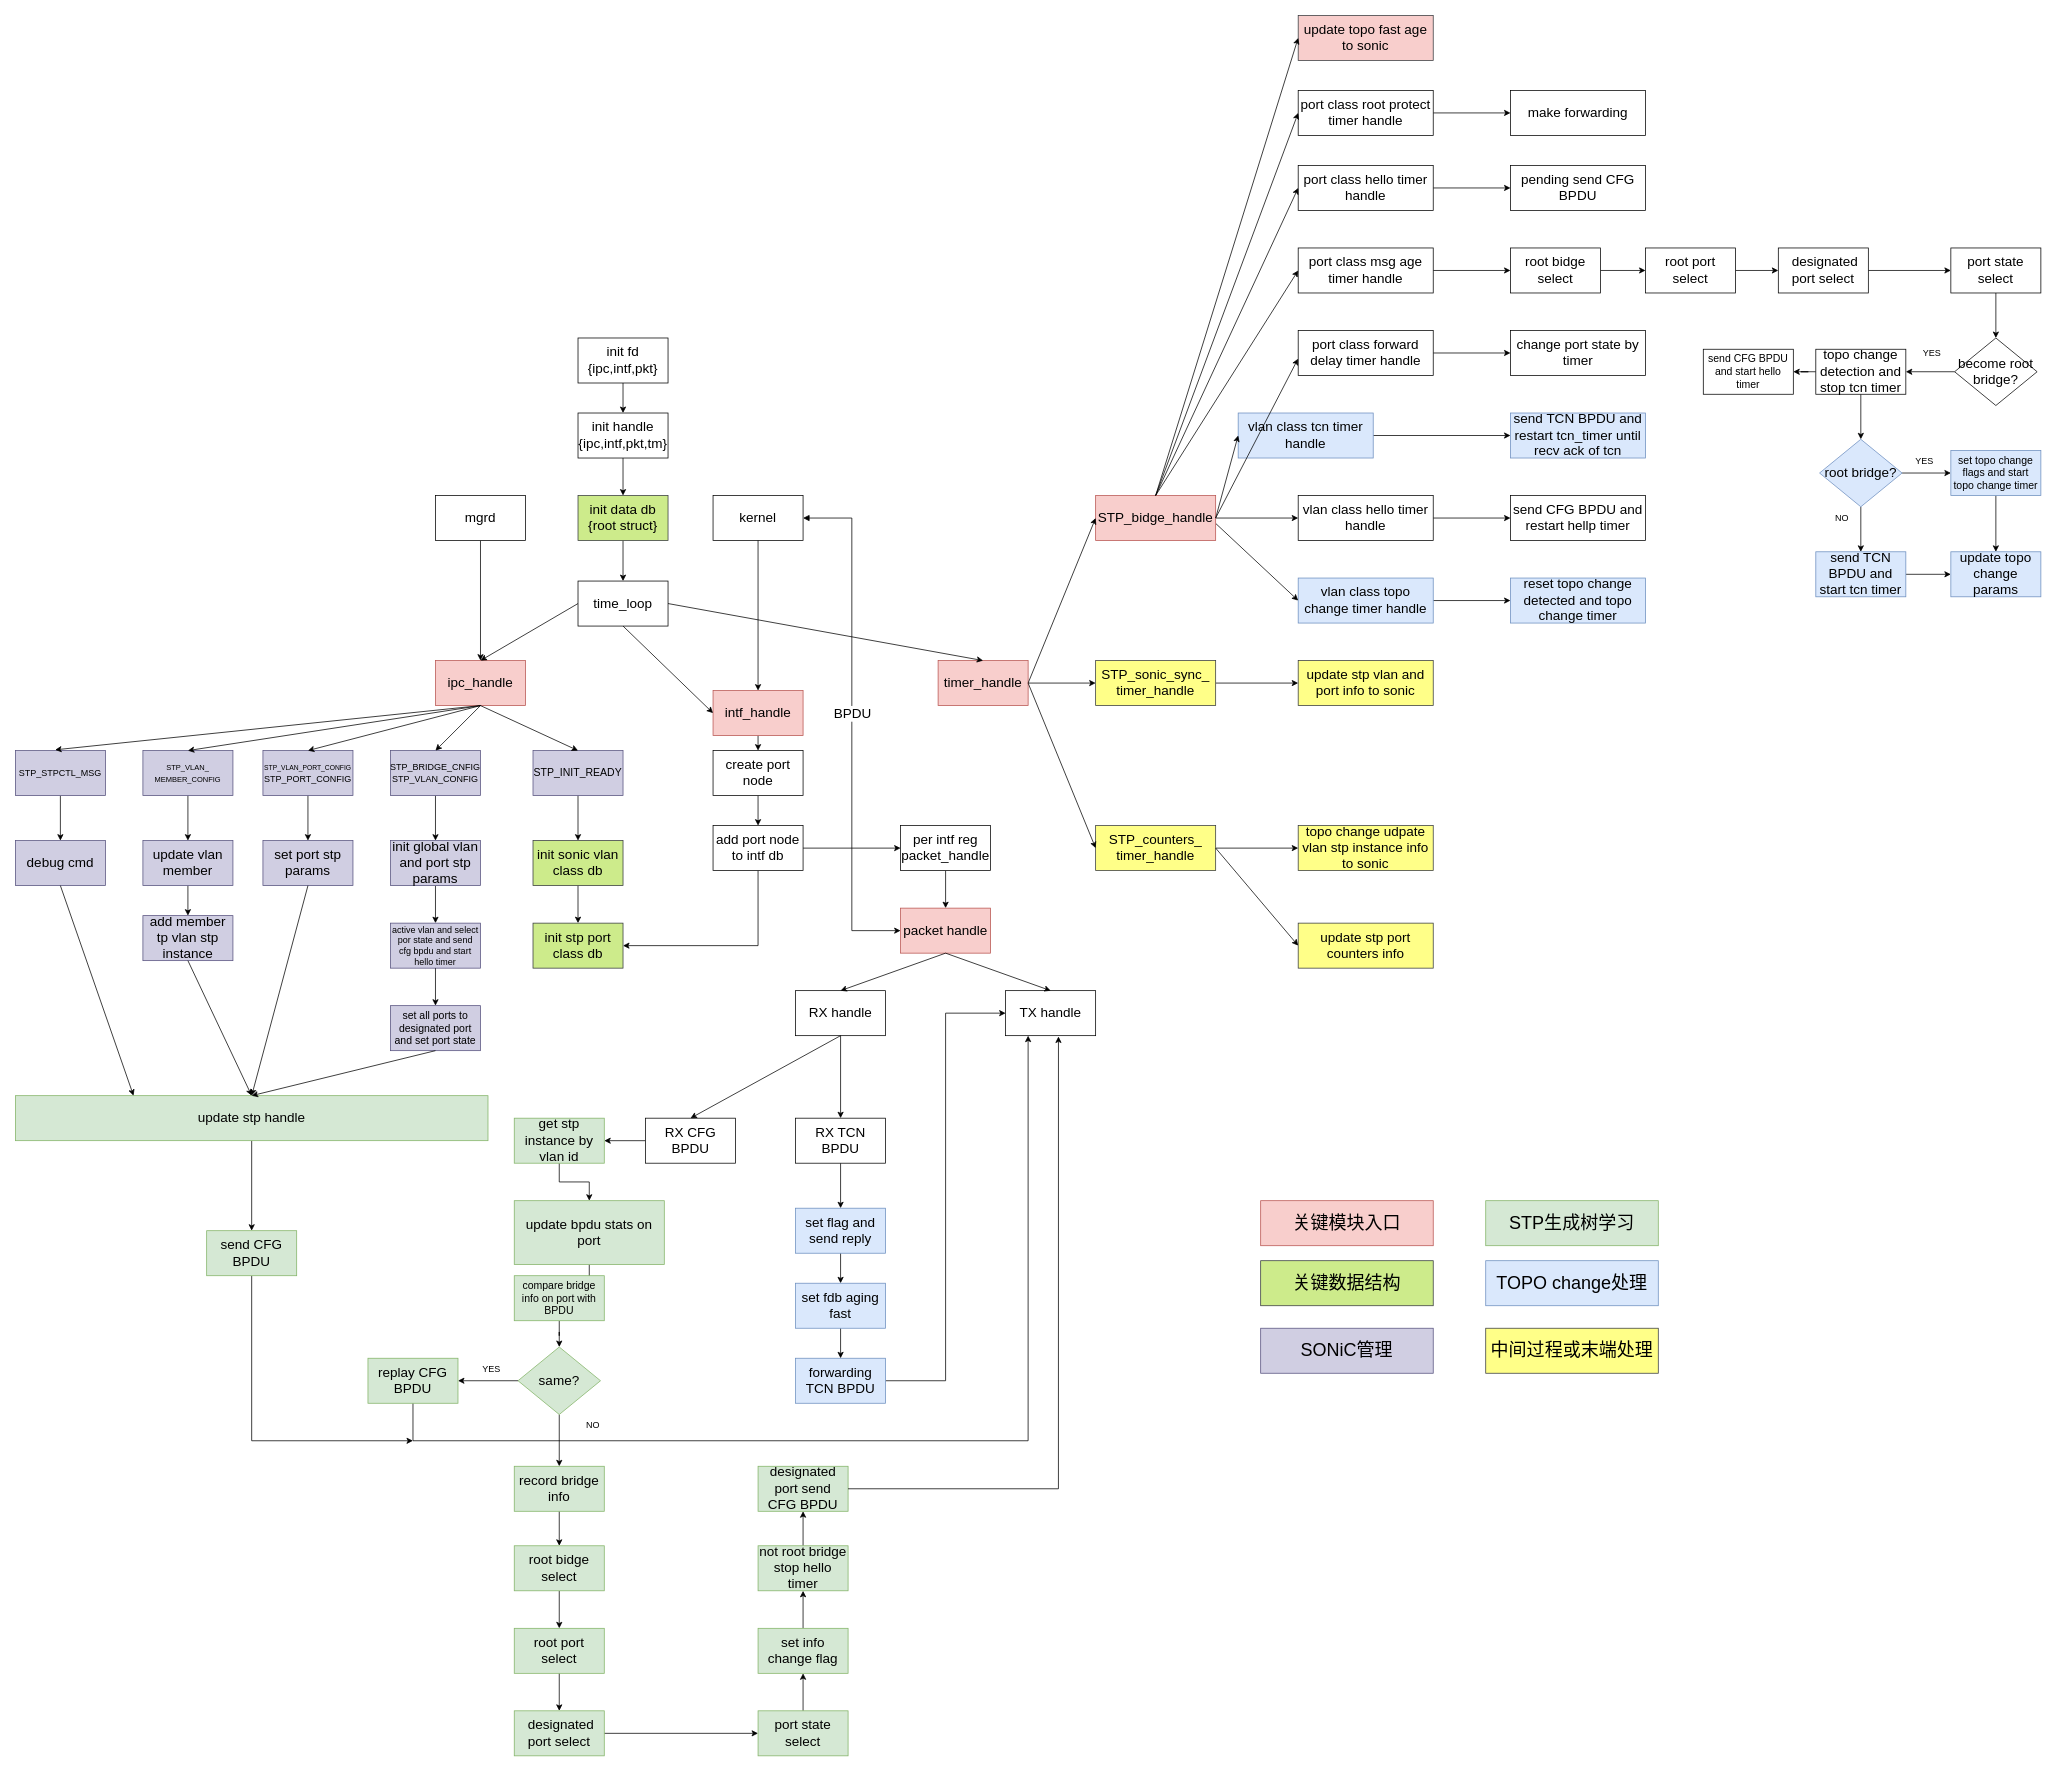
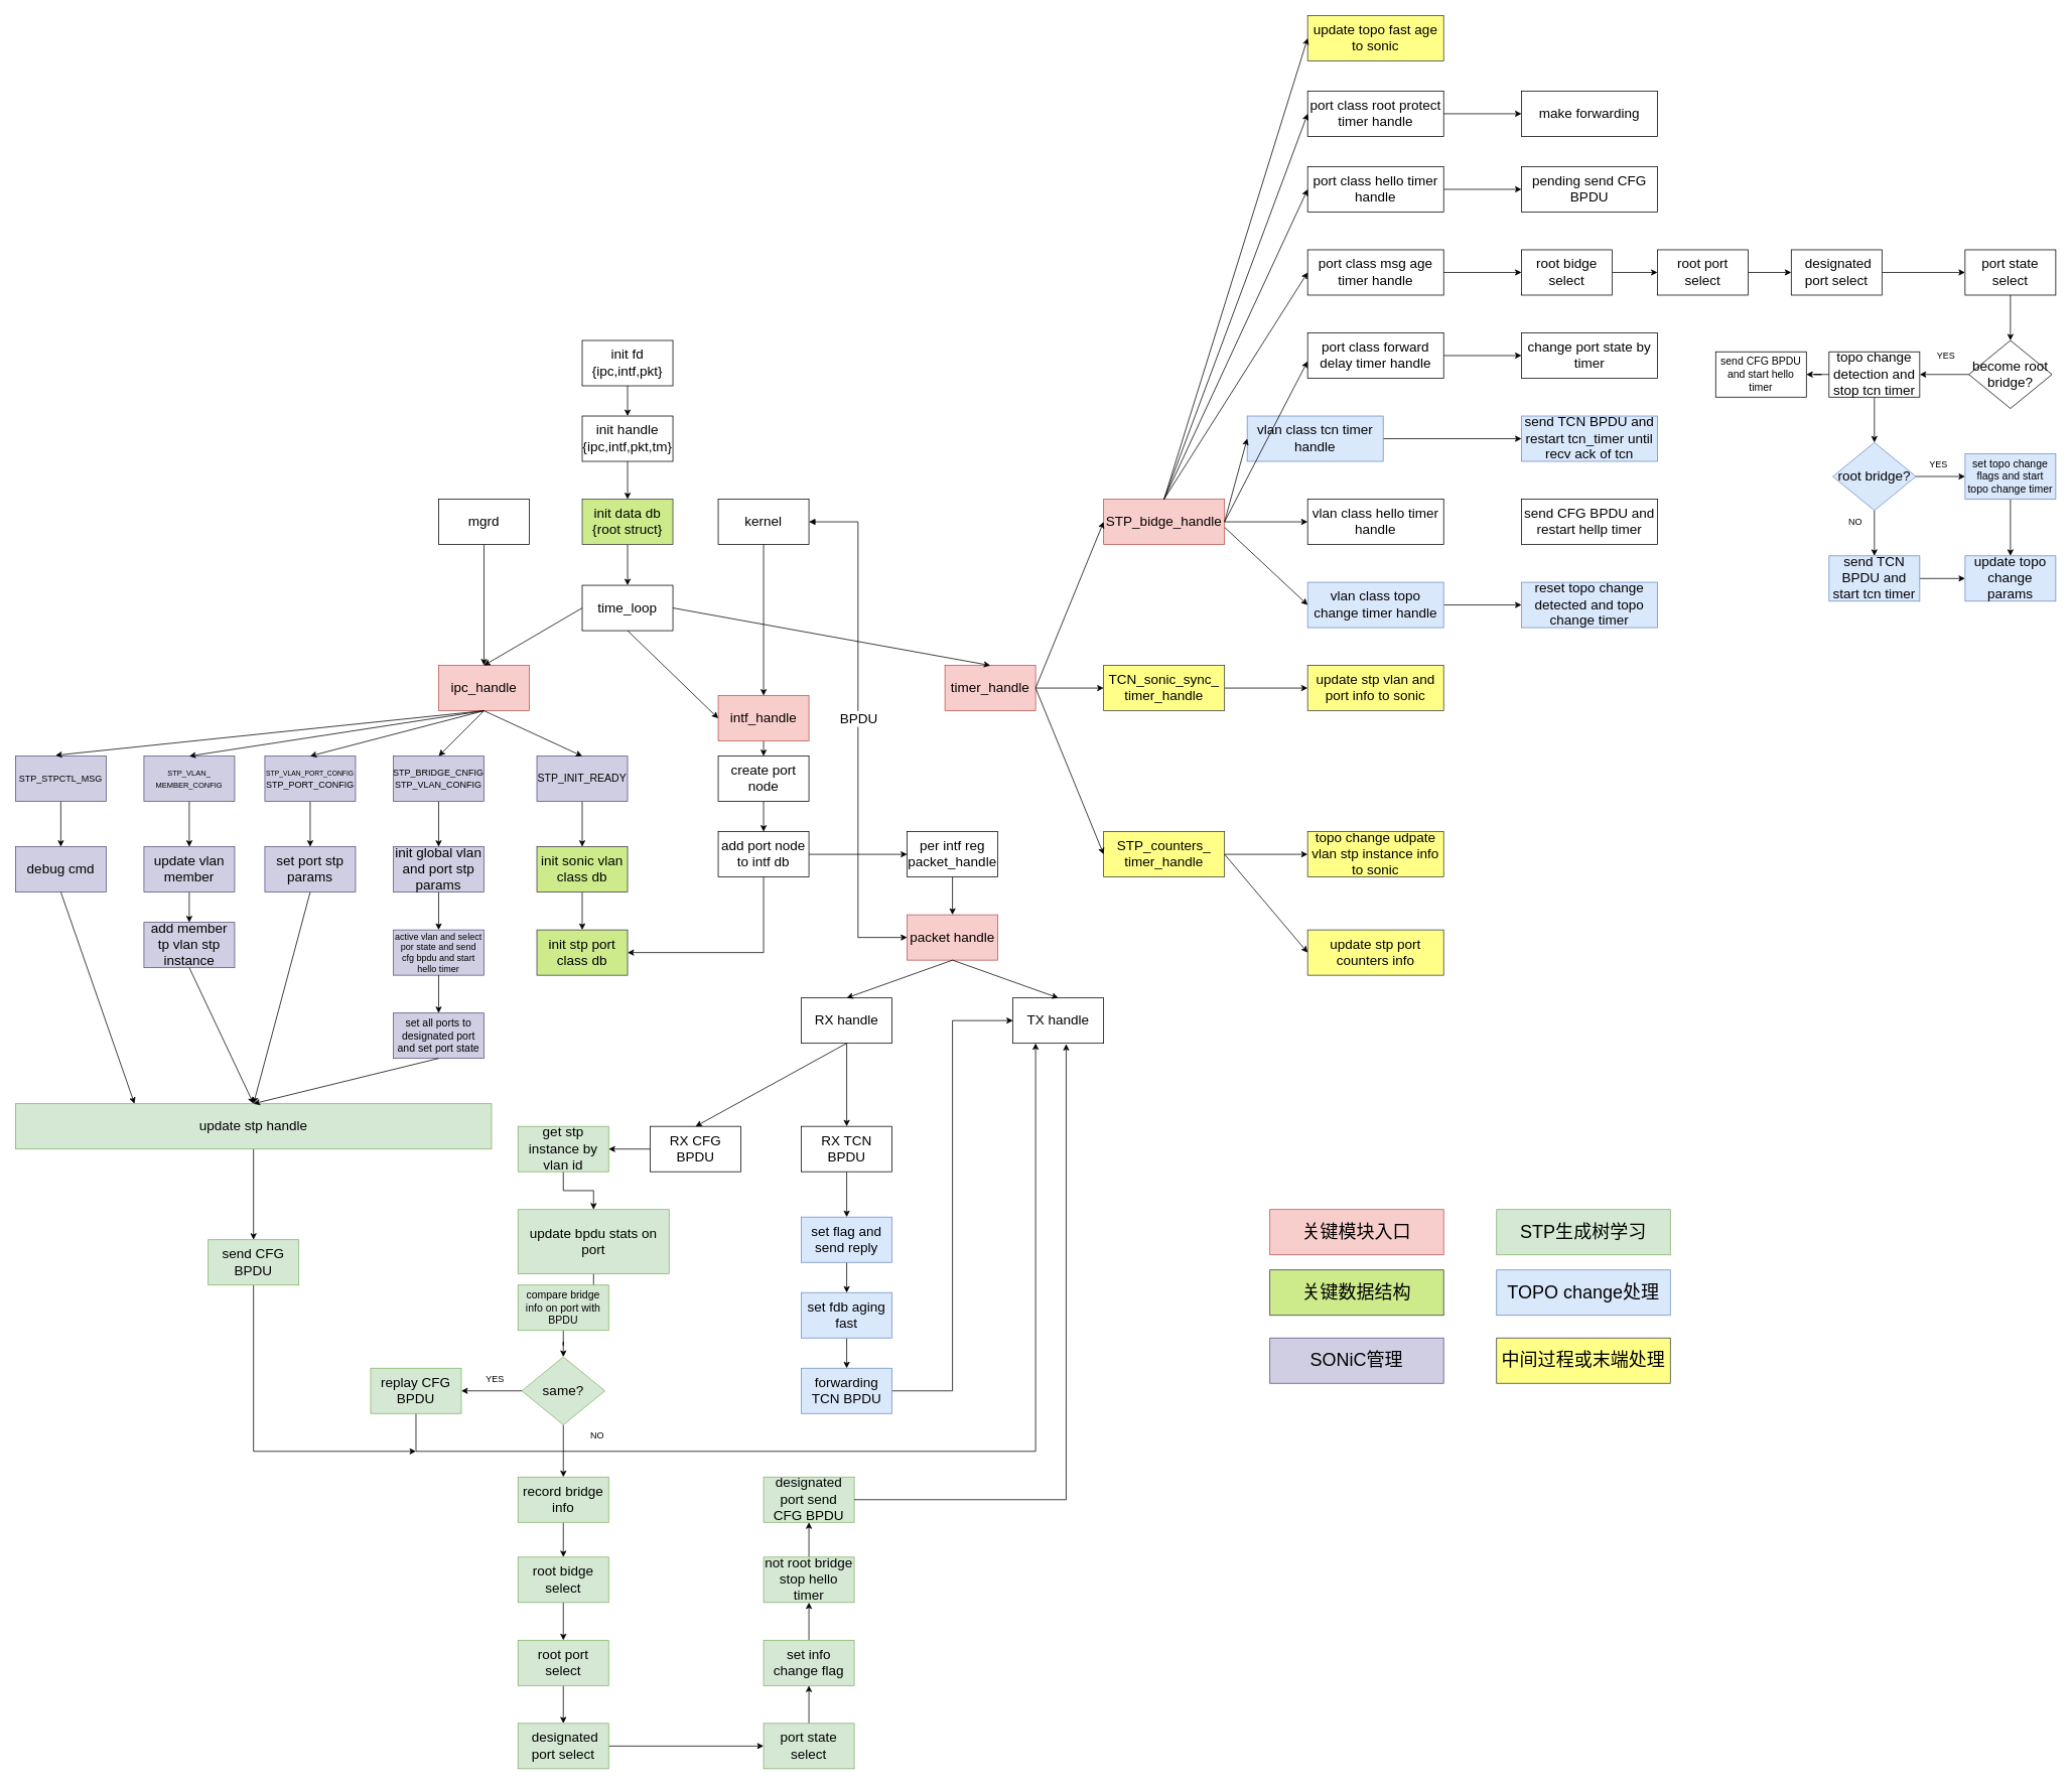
- <mxCell id="173" value="&lt;span style=&quot;font-size: 18px;&quot;&gt;update topo fast age to sonic&lt;/span&gt;" style="rounded=0;whiteSpace=wrap;html=1;fillColor=#f8cecc;strokeColor=#36393d;" parent="1" vertex="1"><mxGeometry x="1730" y="20" width="180" height="60" as="geometry" /></mxCell>
+ <mxCell id="173" value="&lt;span style=&quot;font-size: 18px;&quot;&gt;update topo fast age to sonic&lt;/span&gt;" style="rounded=0;whiteSpace=wrap;html=1;fillColor=#ffff88;strokeColor=#36393d;" parent="1" vertex="1"><mxGeometry x="1730" y="20" width="180" height="60" as="geometry" /></mxCell>
- <mxCell id="117" value="" style="edgeStyle=orthogonalEdgeStyle;rounded=0;orthogonalLoop=1;jettySize=auto;html=1;" parent="1" source="118" target="141" edge="1"><mxGeometry relative="1" as="geometry" /></mxCell>
- <mxCell id="109" value="&lt;span style=&quot;font-size: 18px;&quot;&gt;STP_sonic_sync_&lt;/span&gt;&lt;div&gt;&lt;span style=&quot;font-size: 18px;&quot;&gt;timer_handle&lt;/span&gt;&lt;/div&gt;" style="rounded=0;whiteSpace=wrap;html=1;fillColor=#ffff88;strokeColor=#36393d;" parent="1" vertex="1"><mxGeometry x="1460" y="880" width="160" height="60" as="geometry" /></mxCell>
+ <mxCell id="109" value="&lt;span style=&quot;font-size: 18px;&quot;&gt;TCN_sonic_sync_&lt;/span&gt;&lt;div&gt;&lt;span style=&quot;font-size: 18px;&quot;&gt;timer_handle&lt;/span&gt;&lt;/div&gt;" style="rounded=0;whiteSpace=wrap;html=1;fillColor=#ffff88;strokeColor=#36393d;" parent="1" vertex="1"><mxGeometry x="1460" y="880" width="160" height="60" as="geometry" /></mxCell>
